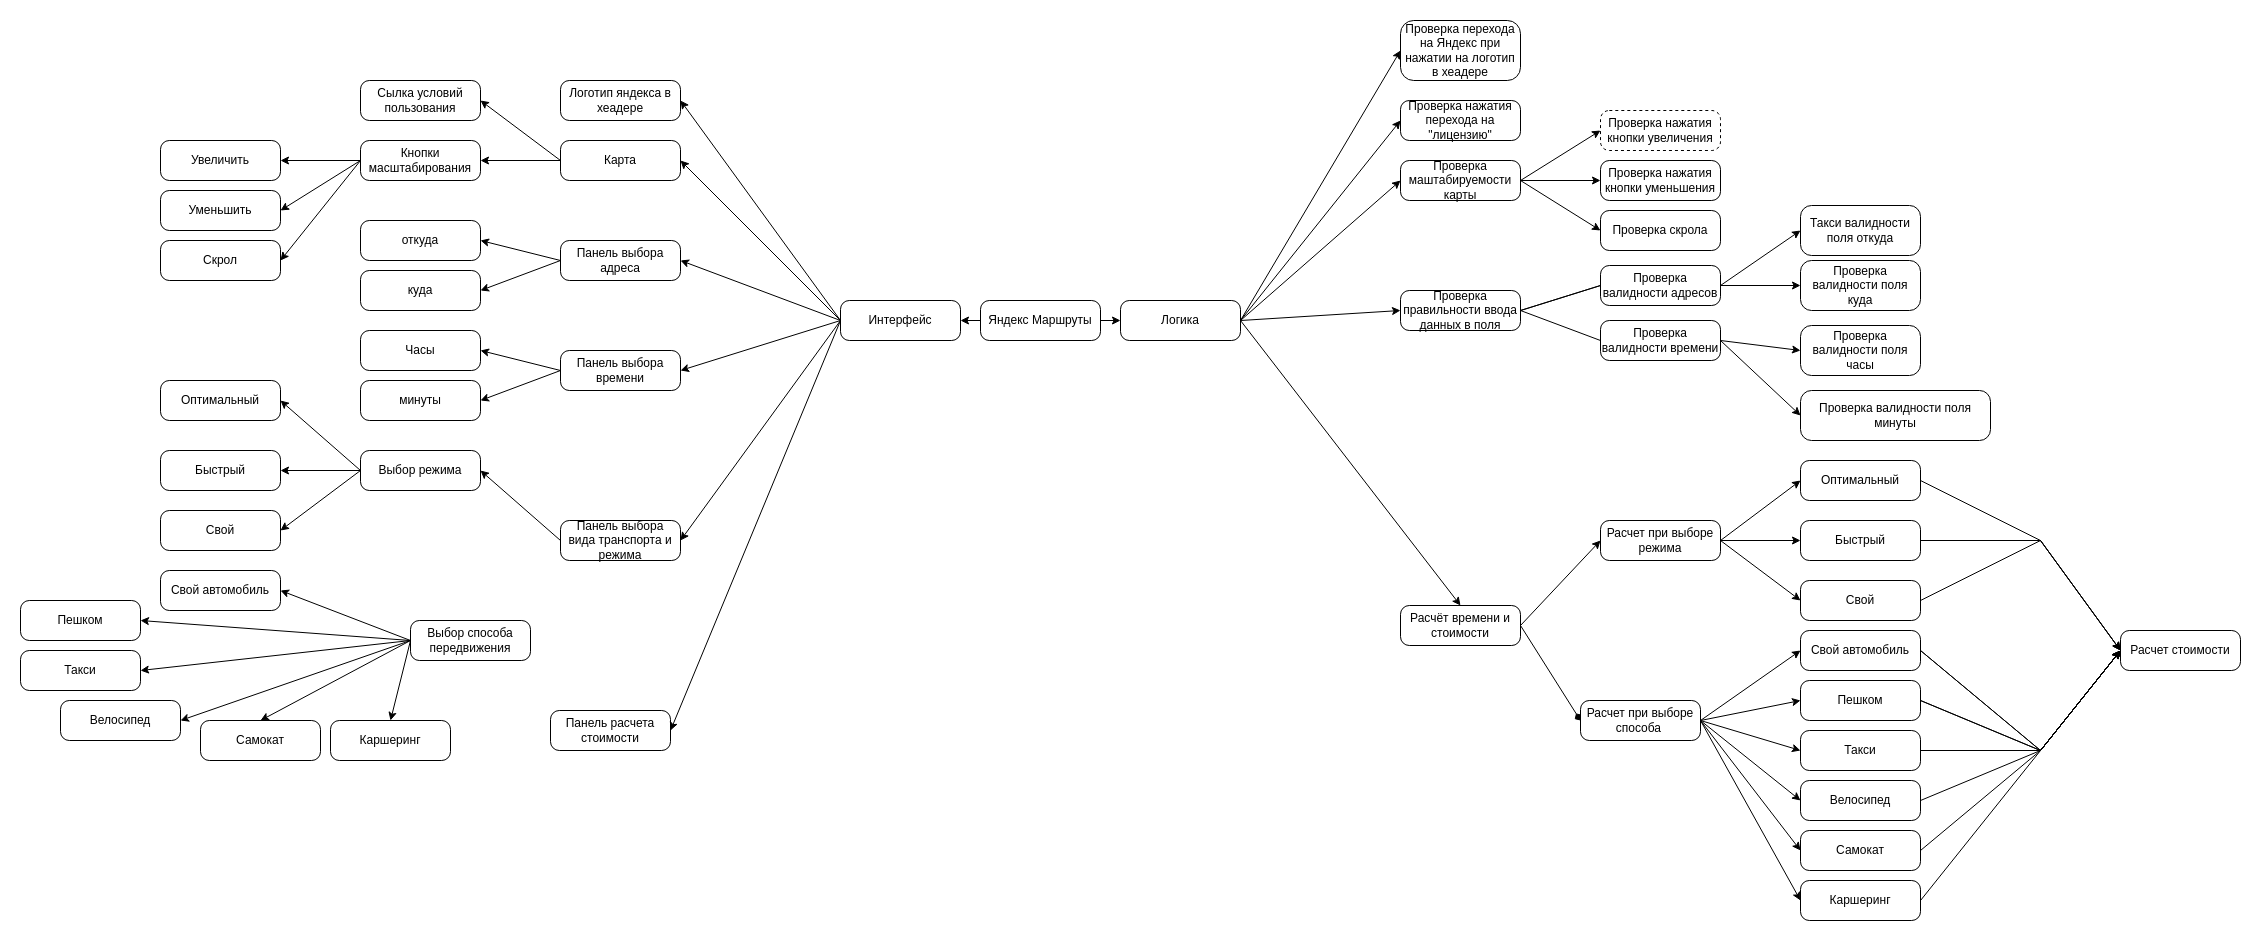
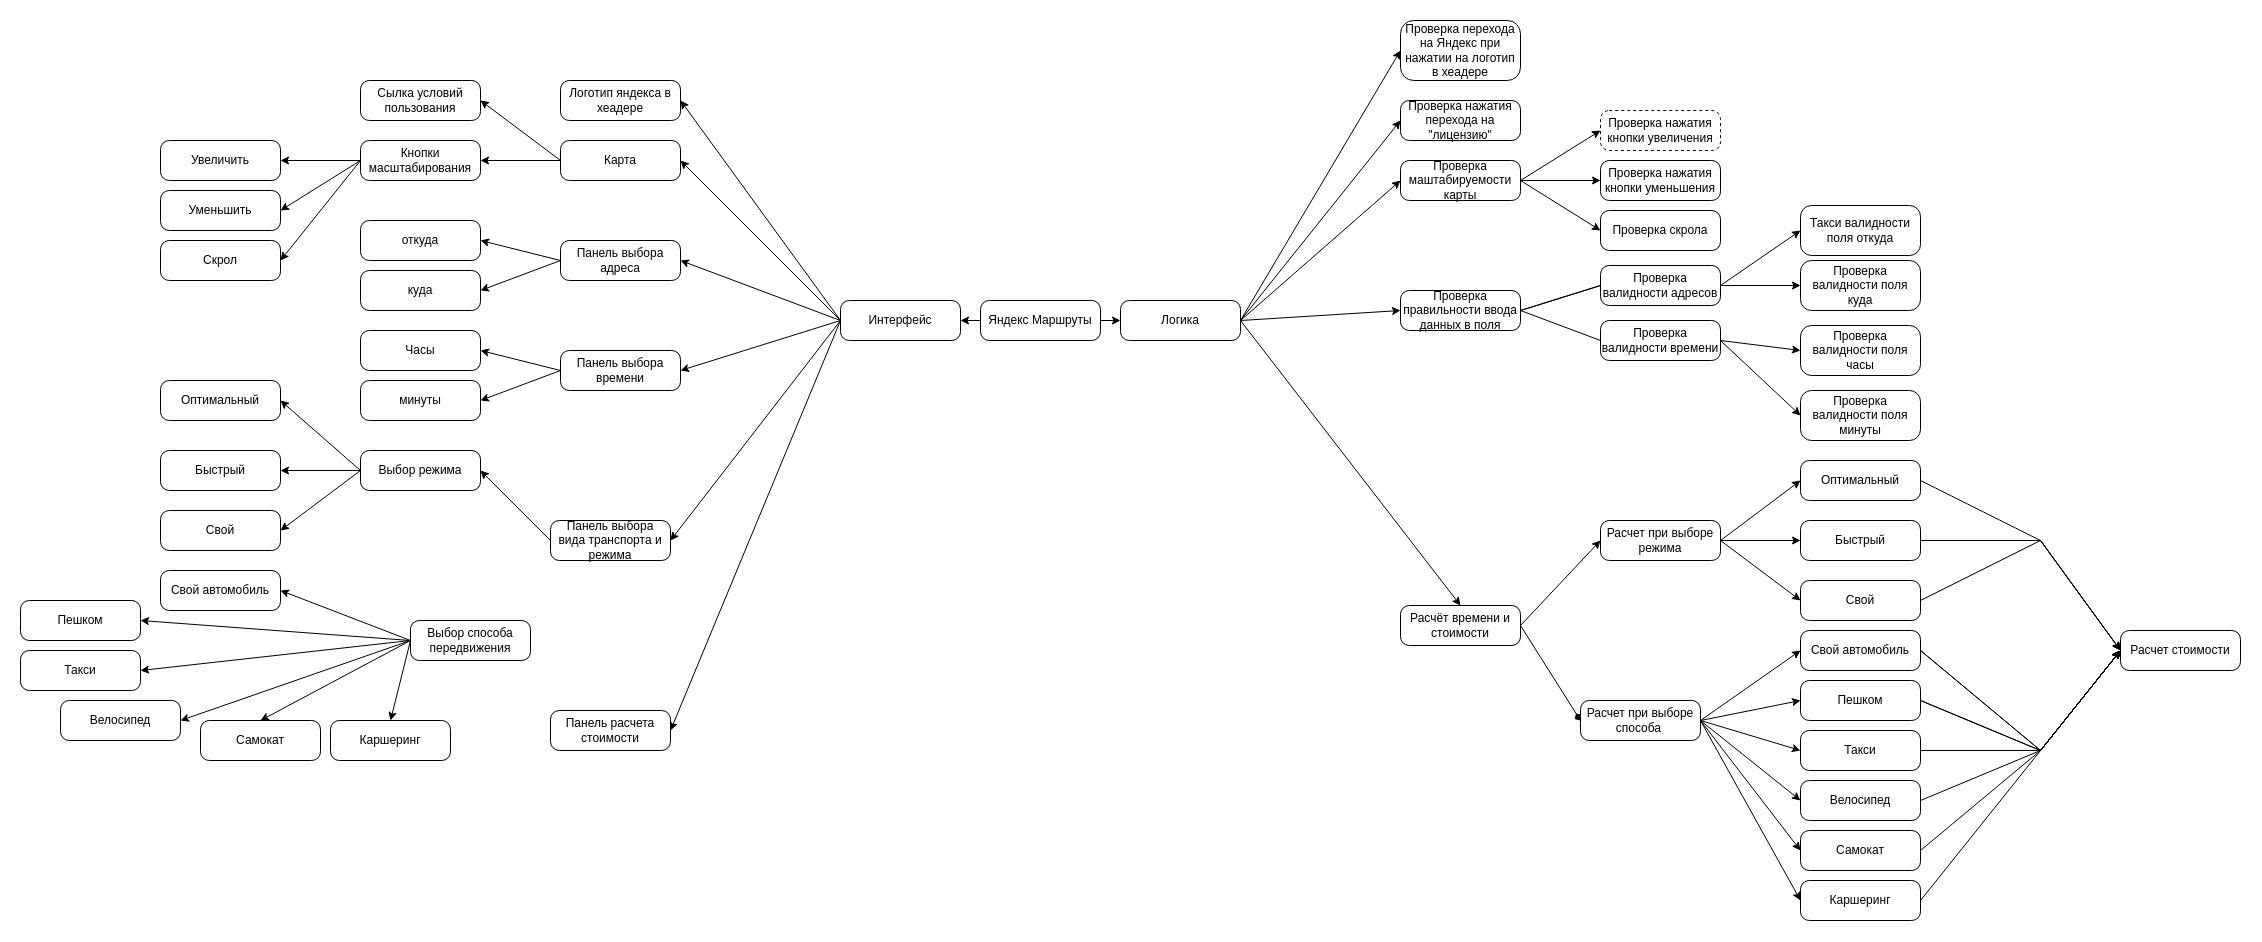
- <mxCell id="69" value="Проверка валидности поля минуты" style="rounded=1;whiteSpace=wrap;html=1;arcSize=22;" parent="1" vertex="1"><mxGeometry x="1800" y="390" width="190" height="50" as="geometry" /></mxCell>
+ <mxCell id="69" value="Проверка валидности поля минуты" style="rounded=1;whiteSpace=wrap;html=1;arcSize=22;" parent="1" vertex="1"><mxGeometry x="1800" y="390" width="120" height="50" as="geometry" /></mxCell>
- <mxCell id="26" value="Панель выбора&lt;br&gt;вида транспорта и режима" style="rounded=1;whiteSpace=wrap;html=1;arcSize=22;" parent="1" vertex="1"><mxGeometry x="560" y="520" width="120" height="40" as="geometry" /></mxCell>
+ <mxCell id="26" value="Панель выбора&lt;br&gt;вида транспорта и режима" style="rounded=1;whiteSpace=wrap;html=1;arcSize=22;" parent="1" vertex="1"><mxGeometry x="550" y="520" width="120" height="40" as="geometry" /></mxCell>
